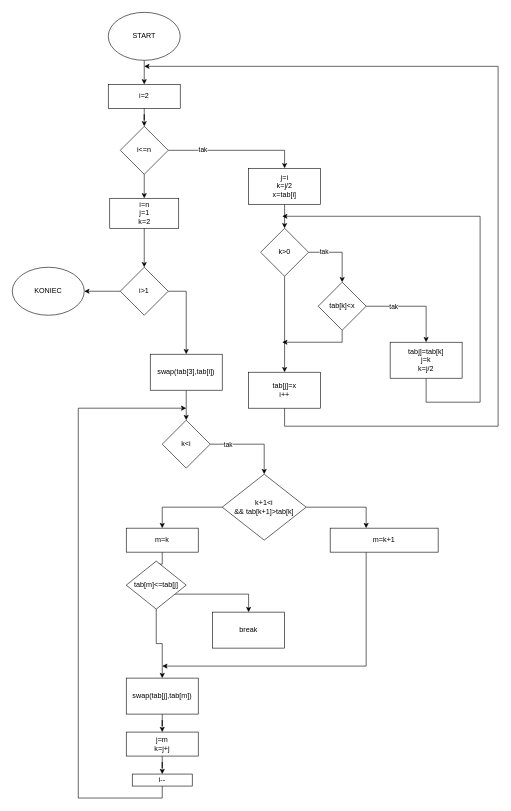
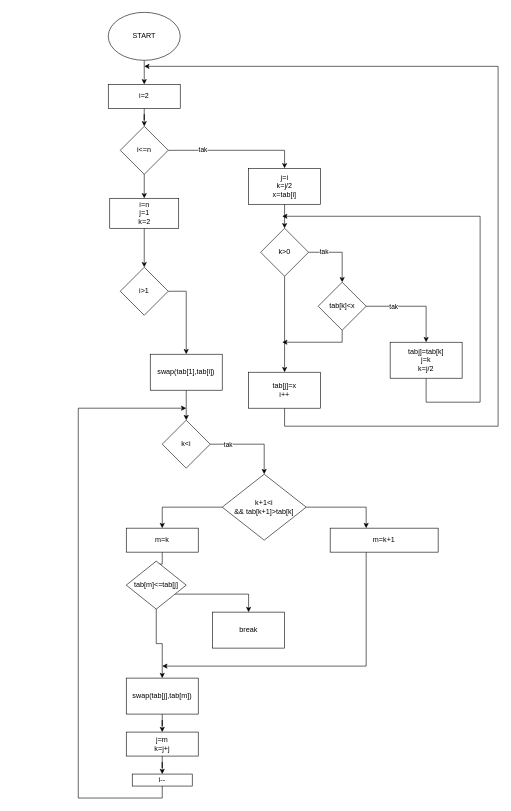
- <mxCell id="49" value="KONIEC" style="ellipse;whiteSpace=wrap;html=1;" vertex="1" parent="1"><mxGeometry x="20" y="445" width="120" height="80" as="geometry" /></mxCell>
- <mxCell id="25" value="" style="edgeStyle=orthogonalEdgeStyle;rounded=0;orthogonalLoop=1;jettySize=auto;html=1;" edge="1" parent="1" source="26" target="49"><mxGeometry relative="1" as="geometry" /></mxCell>
- <mxCell id="28" value="swap(tab[3],tab[i])" style="rounded=0;whiteSpace=wrap;html=1;" vertex="1" parent="1"><mxGeometry x="250" y="590" width="120" height="60" as="geometry" /></mxCell>
+ <mxCell id="28" value="swap(tab[1],tab[i])" style="rounded=0;whiteSpace=wrap;html=1;" vertex="1" parent="1"><mxGeometry x="250" y="590" width="120" height="60" as="geometry" /></mxCell>
